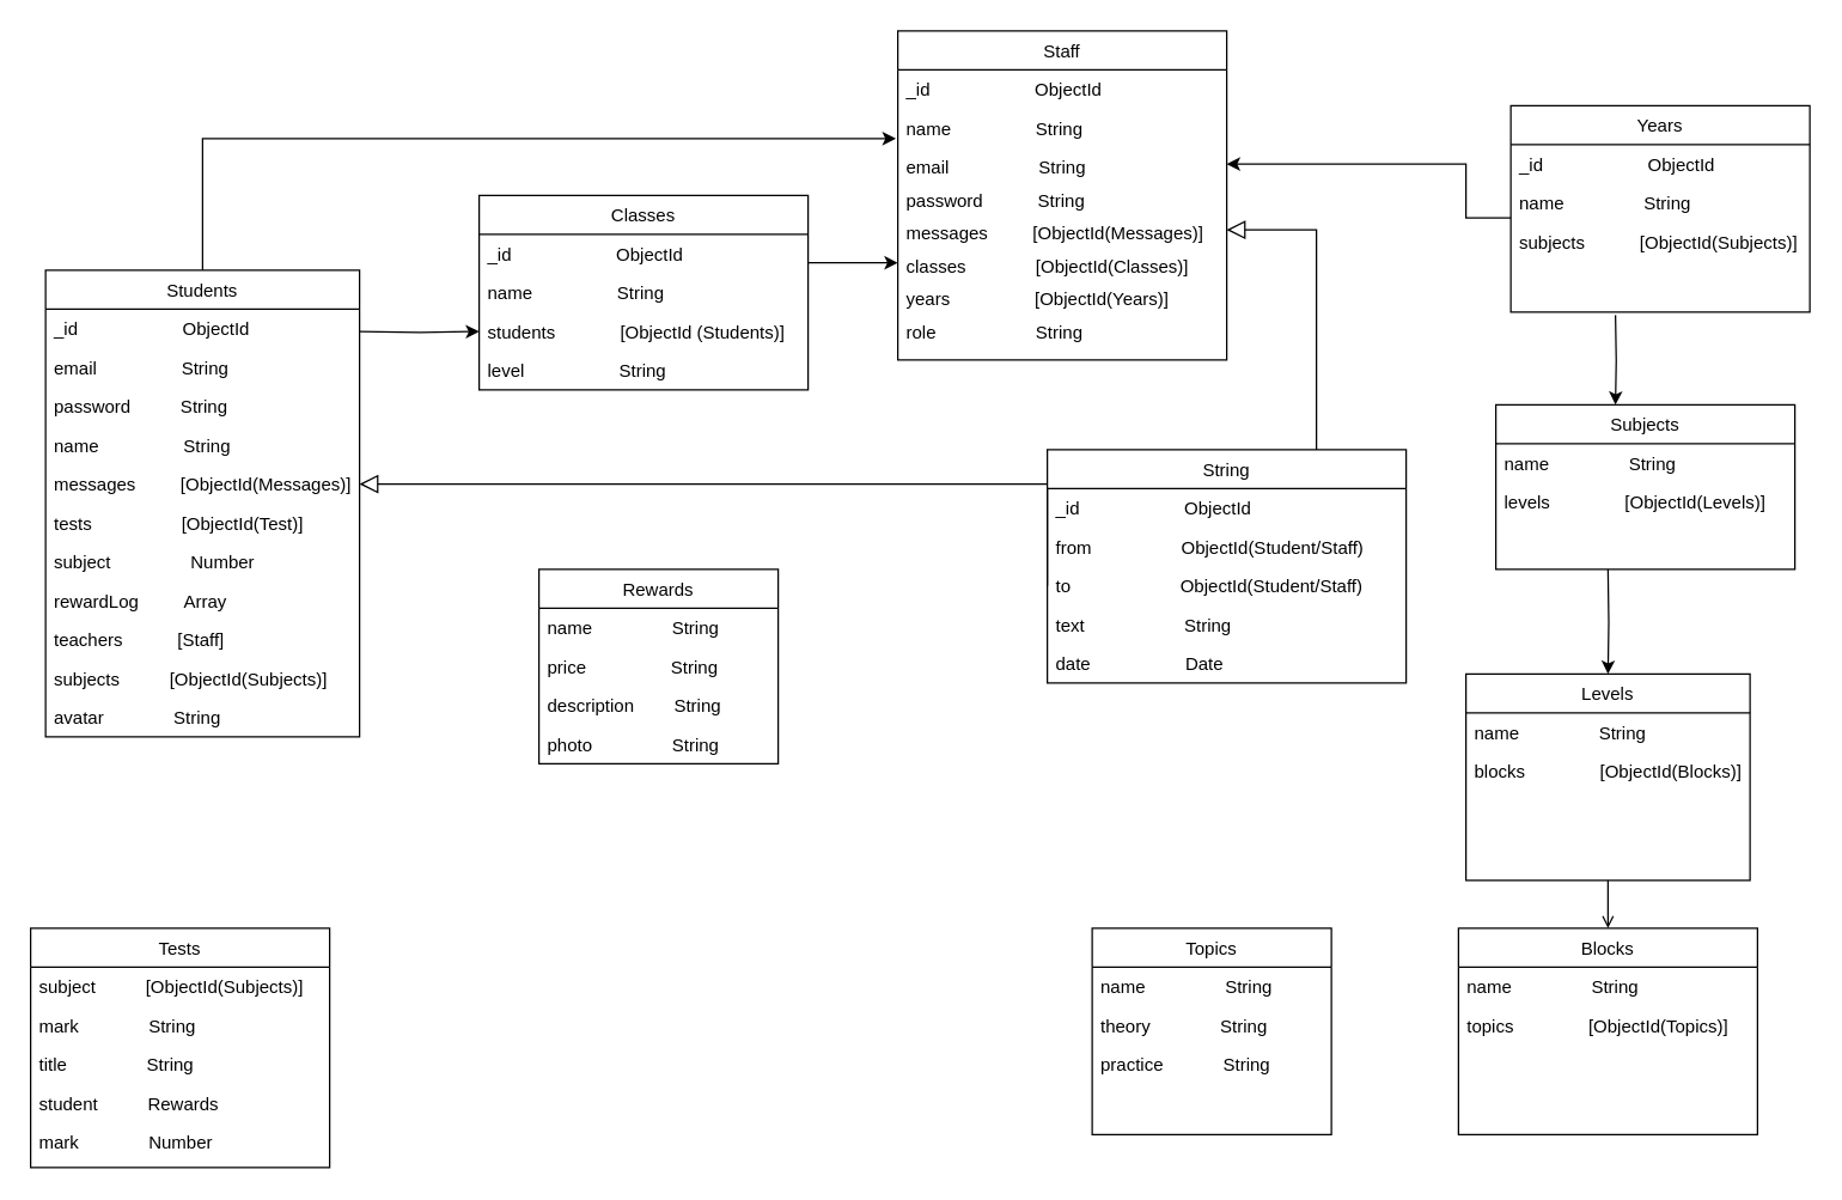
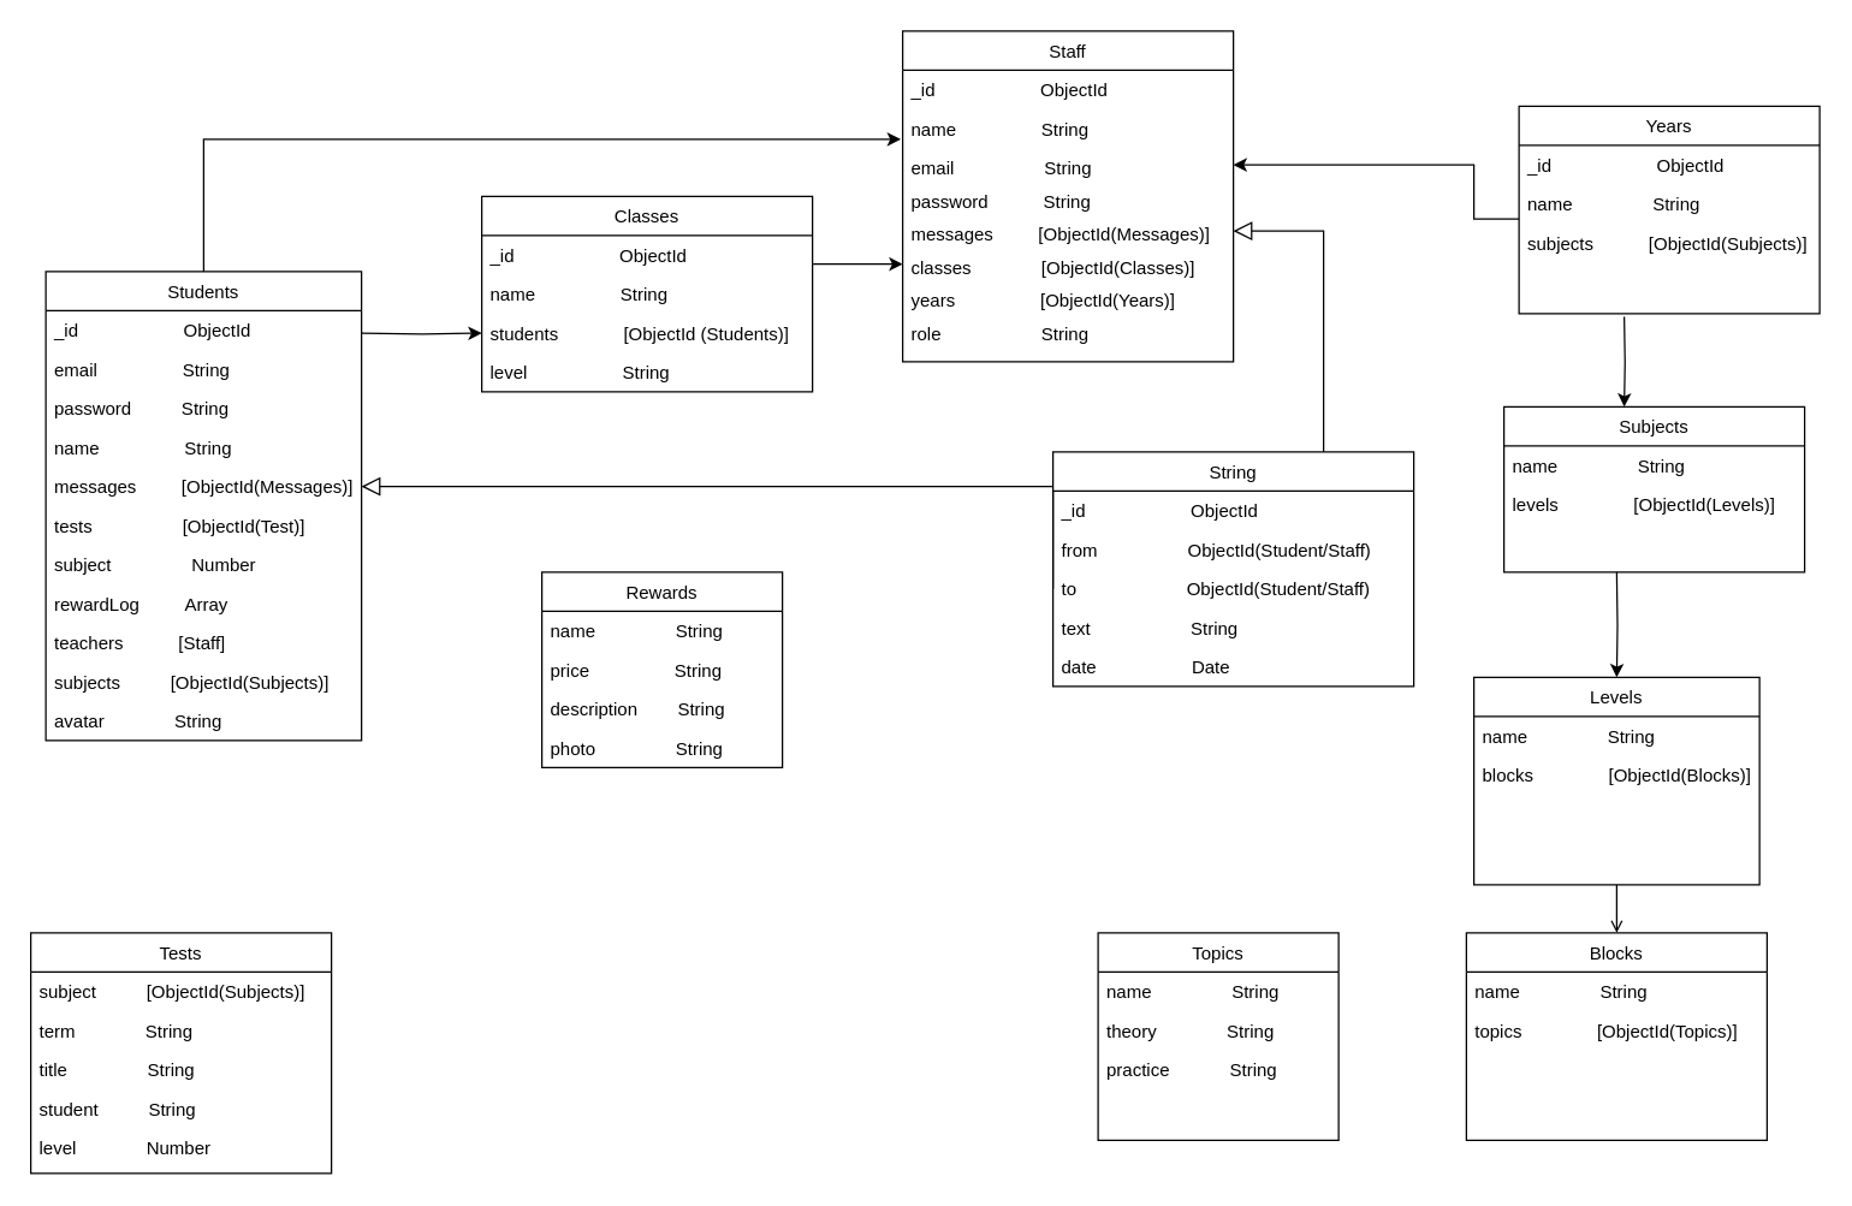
- <mxCell id="40" value="mark              String" style="text;align=left;verticalAlign=top;spacingLeft=4;spacingRight=4;overflow=hidden;rotatable=0;points=[[0,0.5],[1,0.5]];portConstraint=eastwest;rounded=0;shadow=0;html=0;" vertex="1" parent="38"><mxGeometry y="52" width="200" height="26" as="geometry" /></mxCell>
+ <mxCell id="40" value="term              String" style="text;align=left;verticalAlign=top;spacingLeft=4;spacingRight=4;overflow=hidden;rotatable=0;points=[[0,0.5],[1,0.5]];portConstraint=eastwest;rounded=0;shadow=0;html=0;" vertex="1" parent="38"><mxGeometry y="52" width="200" height="26" as="geometry" /></mxCell>
- <mxCell id="42" value="student          Rewards" style="text;align=left;verticalAlign=top;spacingLeft=4;spacingRight=4;overflow=hidden;rotatable=0;points=[[0,0.5],[1,0.5]];portConstraint=eastwest;rounded=0;shadow=0;html=0;" vertex="1" parent="38"><mxGeometry y="104" width="200" height="26" as="geometry" /></mxCell>
+ <mxCell id="42" value="student          String" style="text;align=left;verticalAlign=top;spacingLeft=4;spacingRight=4;overflow=hidden;rotatable=0;points=[[0,0.5],[1,0.5]];portConstraint=eastwest;rounded=0;shadow=0;html=0;" vertex="1" parent="38"><mxGeometry y="104" width="200" height="26" as="geometry" /></mxCell>
- <mxCell id="43" value="mark              Number" style="text;align=left;verticalAlign=top;spacingLeft=4;spacingRight=4;overflow=hidden;rotatable=0;points=[[0,0.5],[1,0.5]];portConstraint=eastwest;rounded=0;shadow=0;html=0;" vertex="1" parent="38"><mxGeometry y="130" width="200" height="26" as="geometry" /></mxCell>
+ <mxCell id="43" value="level              Number" style="text;align=left;verticalAlign=top;spacingLeft=4;spacingRight=4;overflow=hidden;rotatable=0;points=[[0,0.5],[1,0.5]];portConstraint=eastwest;rounded=0;shadow=0;html=0;" vertex="1" parent="38"><mxGeometry y="130" width="200" height="26" as="geometry" /></mxCell>
